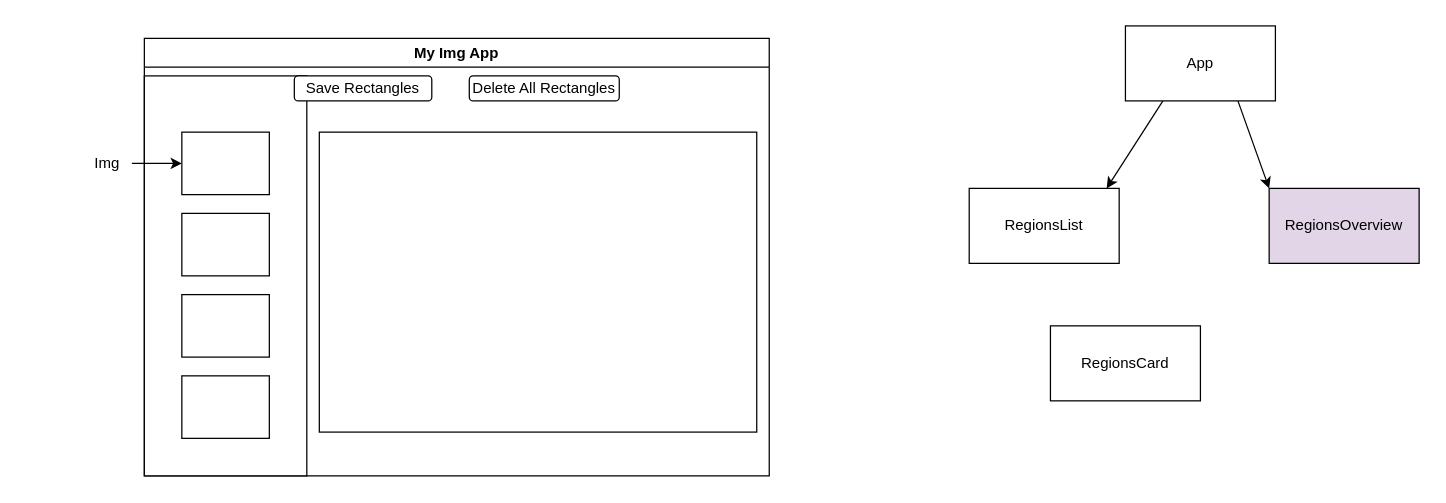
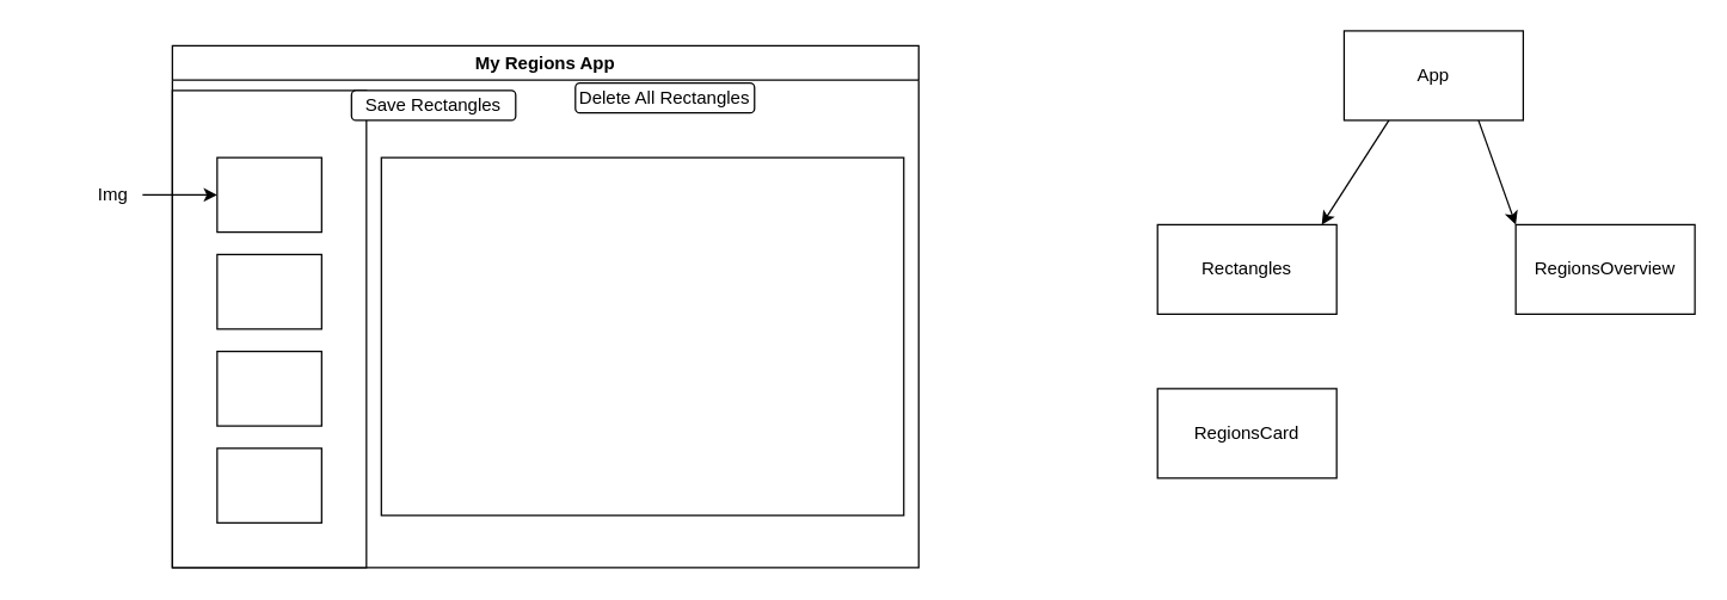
- <mxCell id="2" value="My Img App" style="swimlane;whiteSpace=wrap;html=1;" vertex="1" parent="1"><mxGeometry x="115" y="30" width="500" height="350" as="geometry" /></mxCell>
+ <mxCell id="2" value="My Regions App" style="swimlane;whiteSpace=wrap;html=1;" vertex="1" parent="1"><mxGeometry x="115" y="30" width="500" height="350" as="geometry" /></mxCell>
- <mxCell id="10" value="Delete All Rectangles" style="rounded=1;whiteSpace=wrap;html=1;" vertex="1" parent="2"><mxGeometry x="260" y="30" width="120" height="20" as="geometry" /></mxCell>
+ <mxCell id="10" value="Delete All Rectangles" style="rounded=1;whiteSpace=wrap;html=1;" vertex="1" parent="2"><mxGeometry x="270" y="25" width="120" height="20" as="geometry" /></mxCell>
- <mxCell id="12" value="Img" style="text;html=1;align=center;verticalAlign=middle;resizable=0;points=[];autosize=1;strokeColor=none;fillColor=none;" vertex="1" parent="1"><mxGeometry x="65" y="115" width="40" height="30" as="geometry" /></mxCell>
+ <mxCell id="12" value="Img" style="text;html=1;align=center;verticalAlign=middle;resizable=0;points=[];autosize=1;strokeColor=none;fillColor=none;" vertex="1" parent="1"><mxGeometry x="55" y="115" width="40" height="30" as="geometry" /></mxCell>
- <mxCell id="16" value="RegionsList" style="rounded=0;whiteSpace=wrap;html=1;" vertex="1" parent="1"><mxGeometry x="775" y="150" width="120" height="60" as="geometry" /></mxCell>
+ <mxCell id="16" value="Rectangles" style="rounded=0;whiteSpace=wrap;html=1;" vertex="1" parent="1"><mxGeometry x="775" y="150" width="120" height="60" as="geometry" /></mxCell>
- <mxCell id="17" value="RegionsOverview" style="rounded=0;whiteSpace=wrap;html=1;fillColor=#e1d5e7;" vertex="1" parent="1"><mxGeometry x="1015" y="150" width="120" height="60" as="geometry" /></mxCell>
+ <mxCell id="17" value="RegionsOverview" style="rounded=0;whiteSpace=wrap;html=1;" vertex="1" parent="1"><mxGeometry x="1015" y="150" width="120" height="60" as="geometry" /></mxCell>
- <mxCell id="18" value="RegionsCard" style="rounded=0;whiteSpace=wrap;html=1;" vertex="1" parent="1"><mxGeometry x="840" y="260" width="120" height="60" as="geometry" /></mxCell>
+ <mxCell id="18" value="RegionsCard" style="rounded=0;whiteSpace=wrap;html=1;" vertex="1" parent="1"><mxGeometry x="775" y="260" width="120" height="60" as="geometry" /></mxCell>
